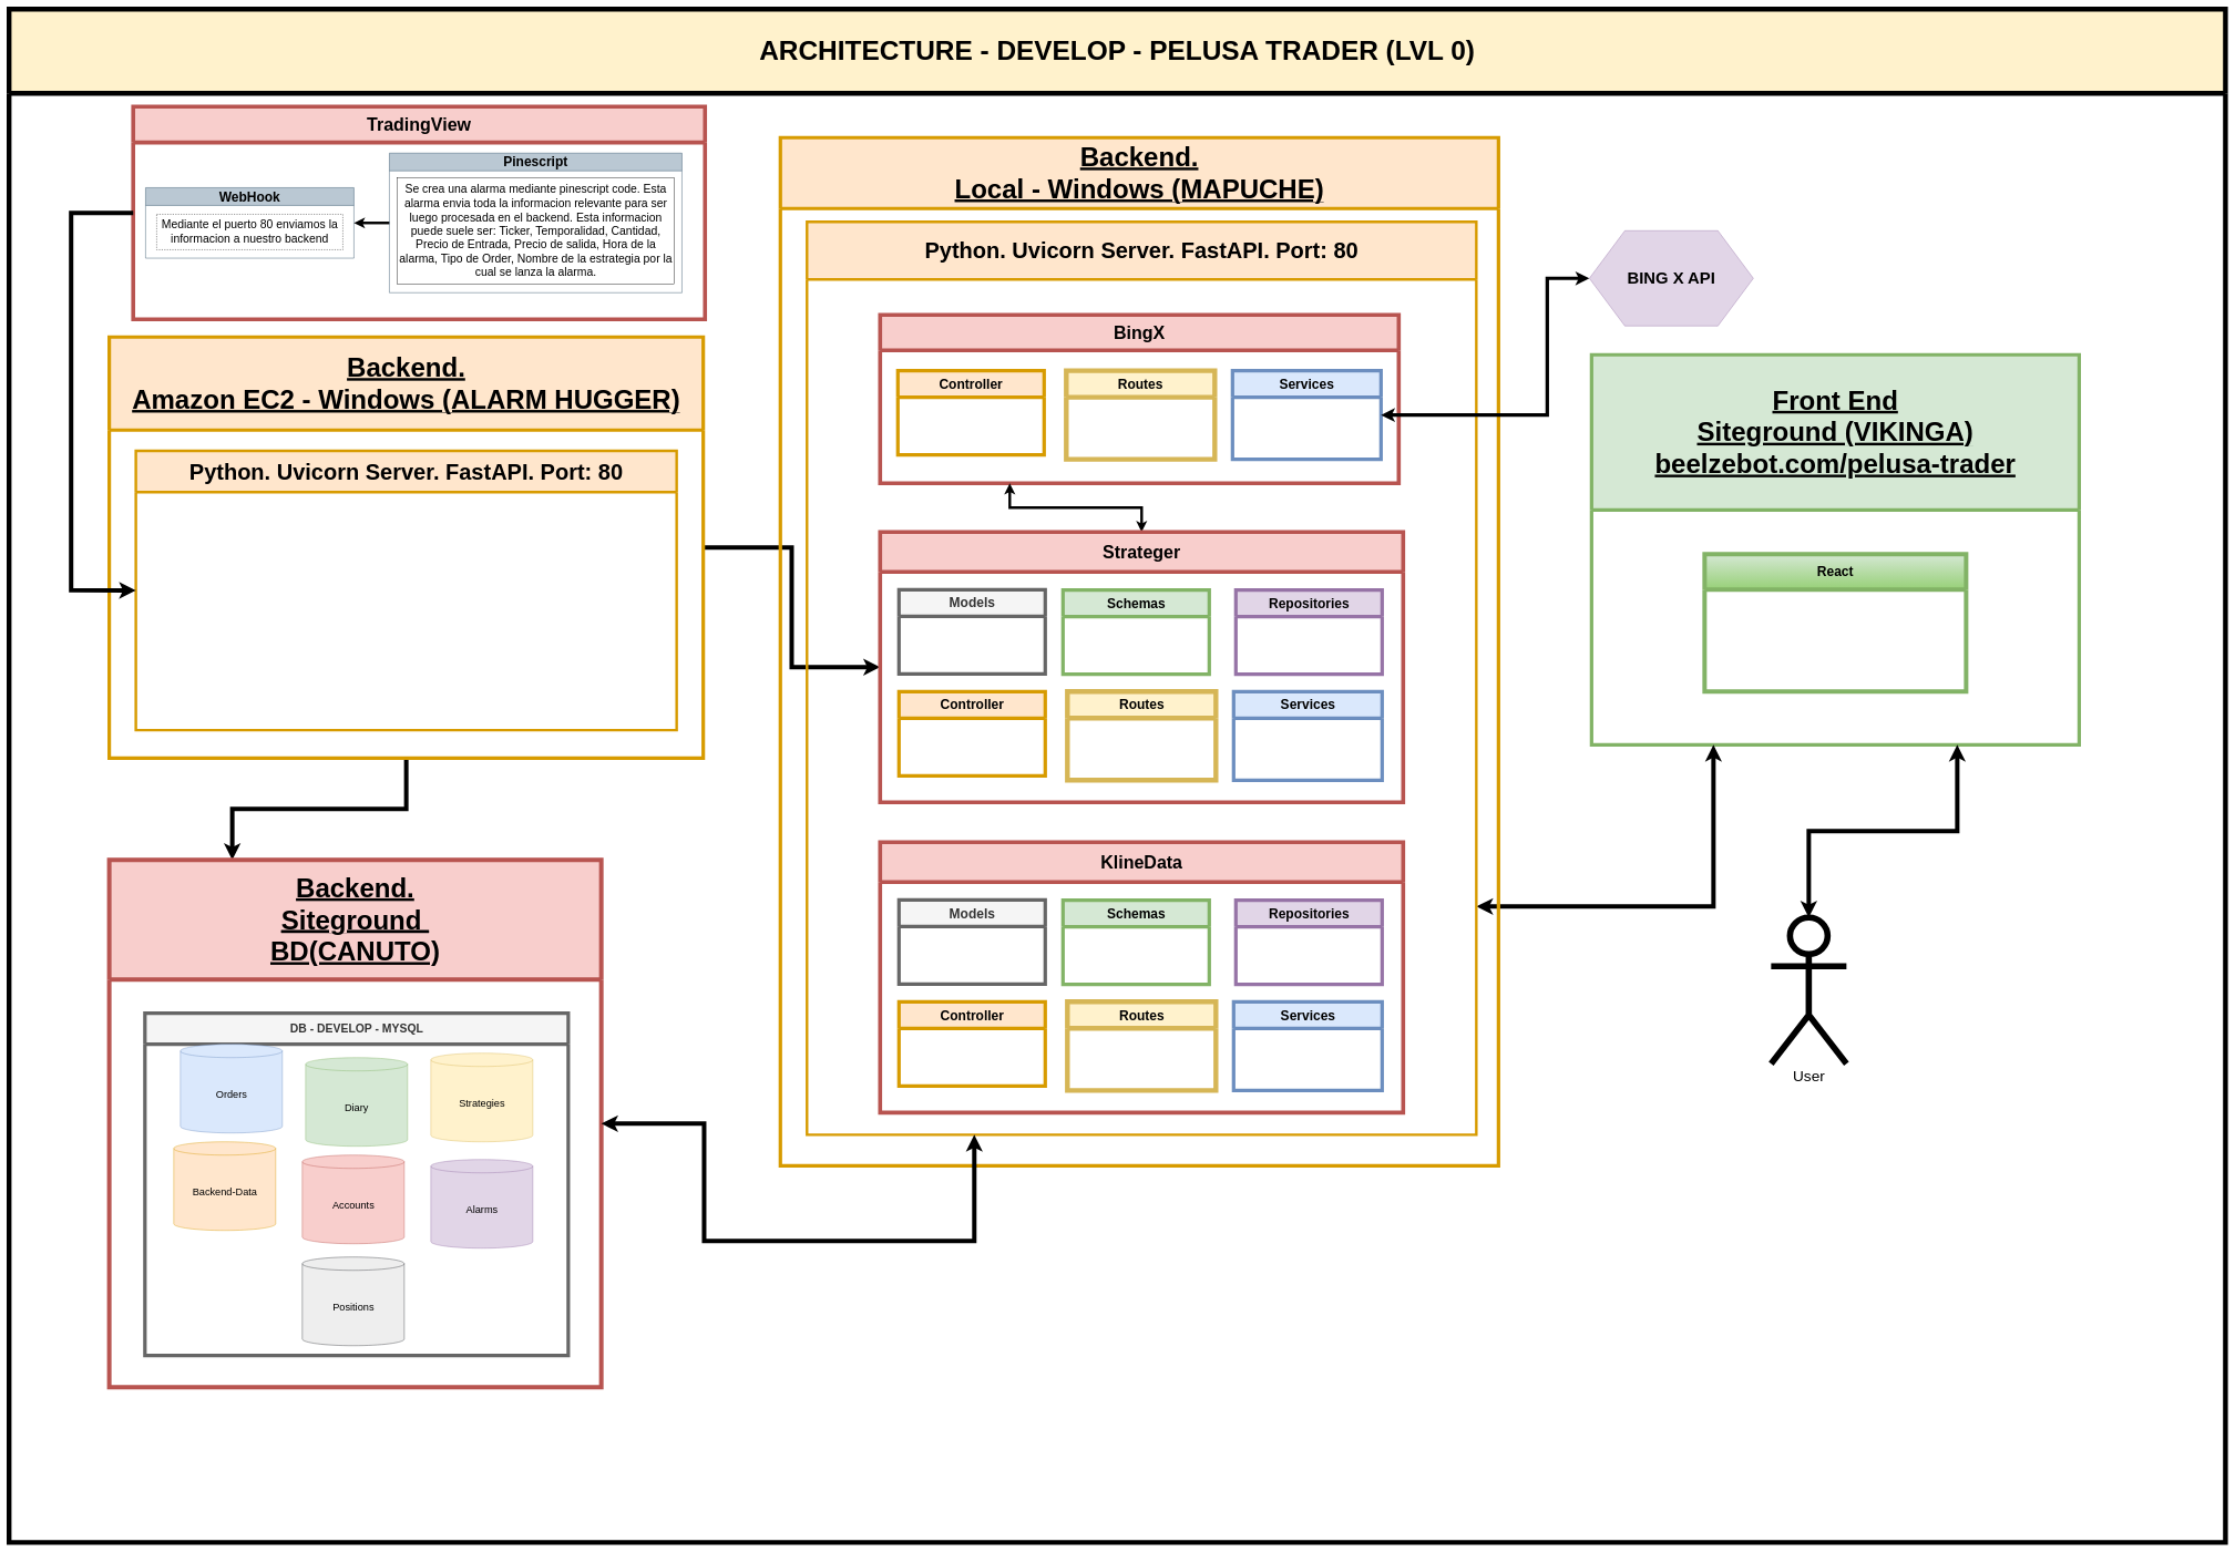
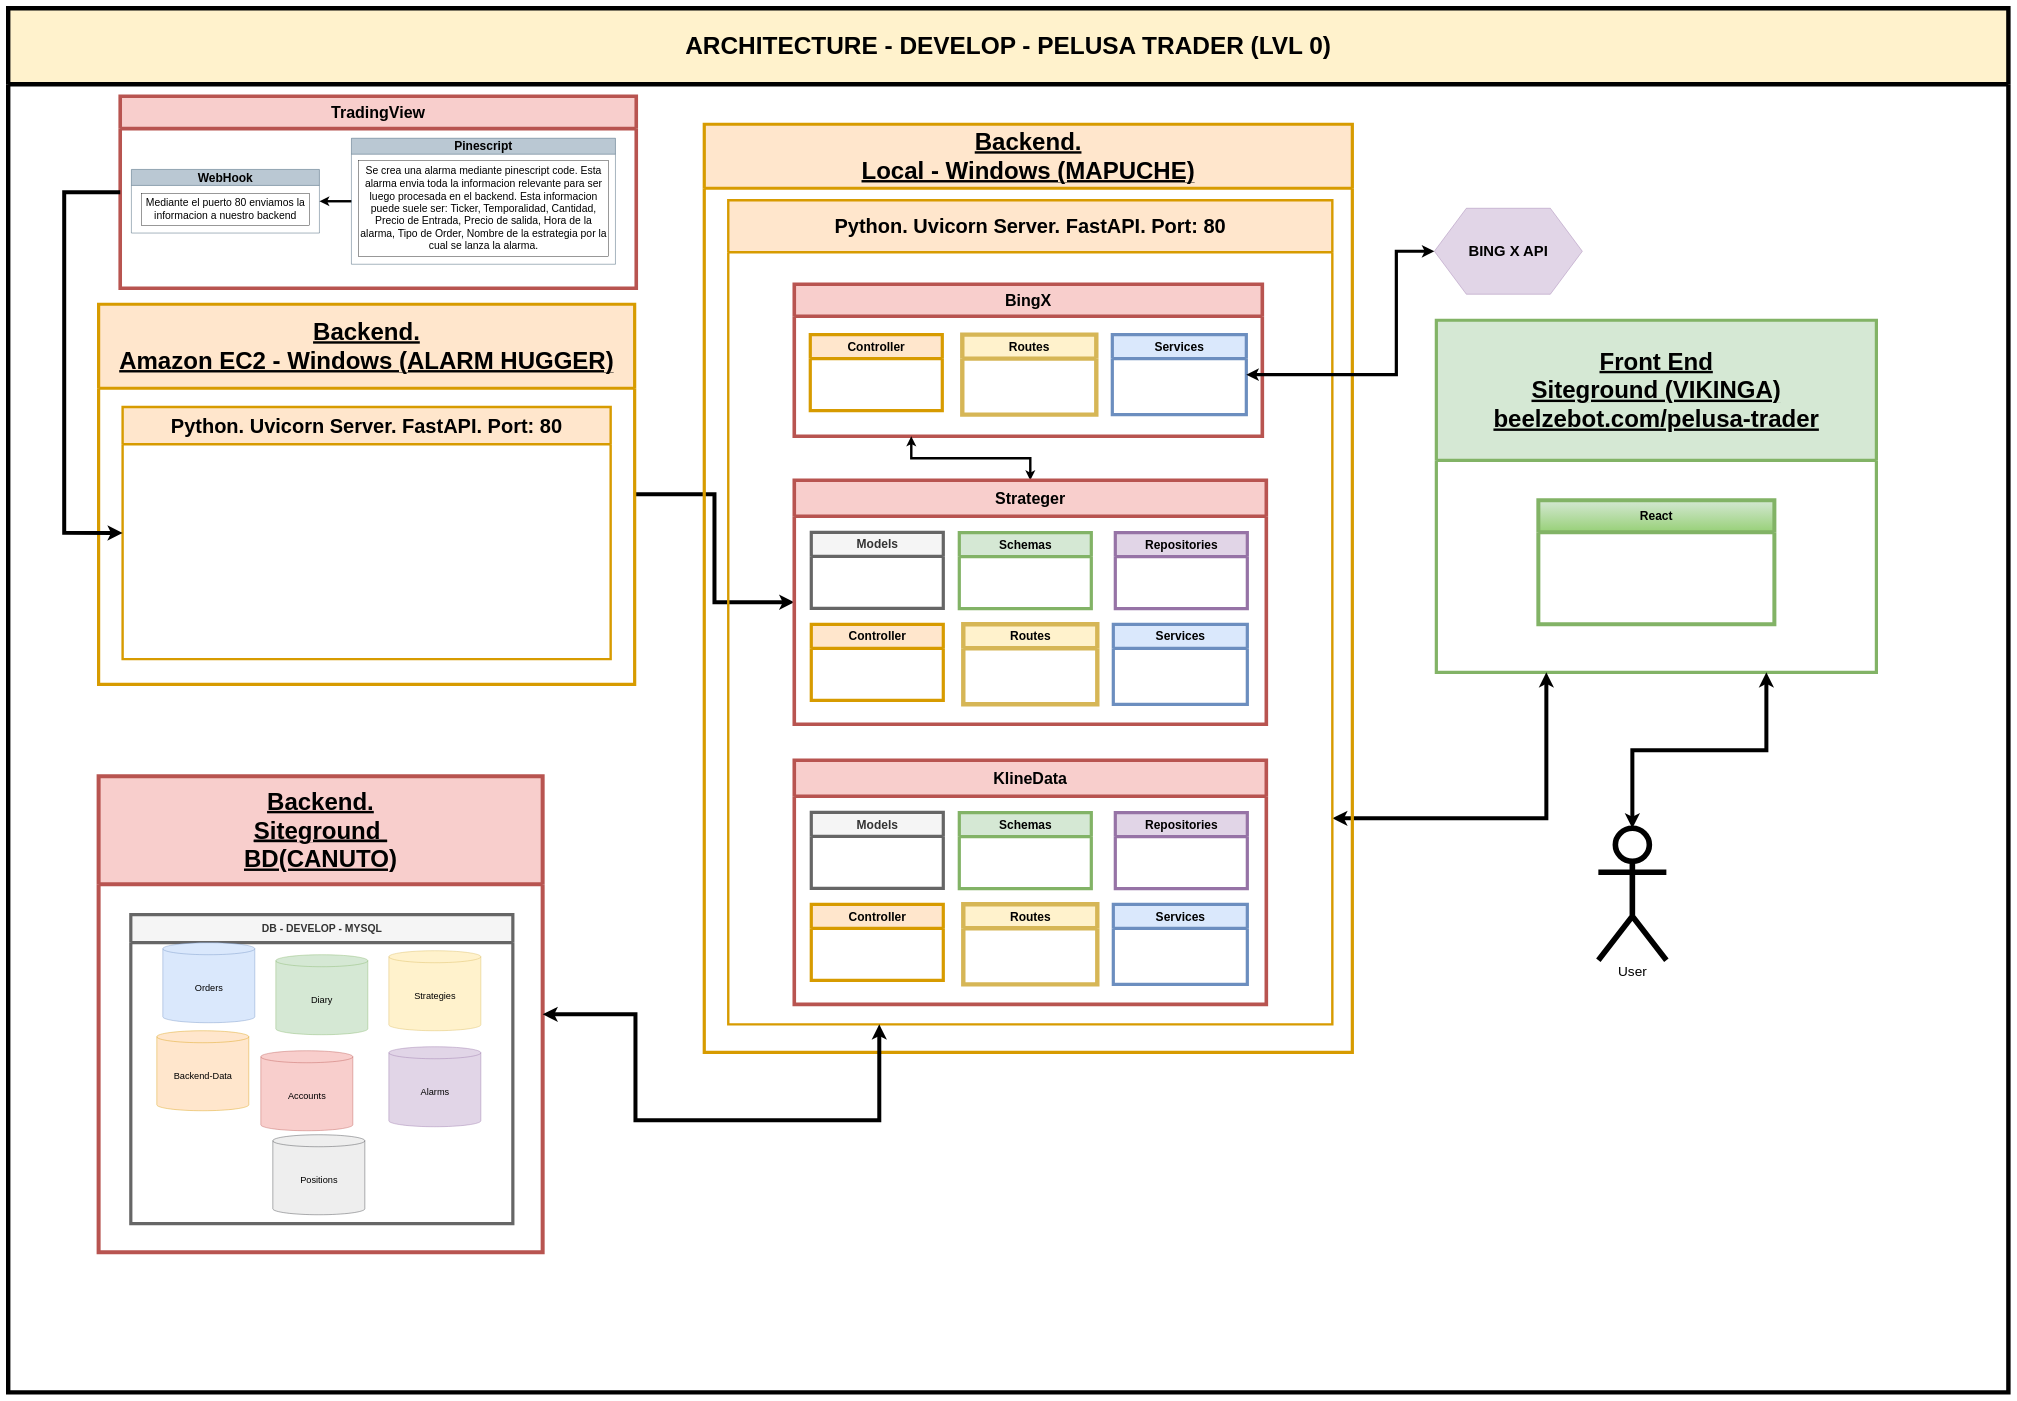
- <mxCell id="5" value="Mediante el puerto 80 enviamos la informacion a nuestro backend" style="rounded=0;whiteSpace=wrap;html=1;fontSize=26;dashed=1;" vertex="1" parent="4"><mxGeometry x="25" y="60" width="420" height="80" as="geometry" /></mxCell>
+ <mxCell id="5" value="Mediante el puerto 80 enviamos la informacion a nuestro backend" style="rounded=0;whiteSpace=wrap;html=1;fontSize=26;" vertex="1" parent="4"><mxGeometry x="25" y="60" width="420" height="80" as="geometry" /></mxCell>
- <mxCell id="10" style="edgeStyle=orthogonalEdgeStyle;rounded=0;orthogonalLoop=1;jettySize=auto;html=1;exitX=0.5;exitY=1;exitDx=0;exitDy=0;entryX=0.25;entryY=0;entryDx=0;entryDy=0;startArrow=none;startFill=0;strokeWidth=10;" edge="1" parent="2" source="11" target="13"><mxGeometry relative="1" as="geometry" /></mxCell>
- <mxCell id="46" value="Accounts" style="shape=cylinder3;whiteSpace=wrap;html=1;boundedLbl=1;backgroundOutline=1;size=15;fillColor=#f8cecc;strokeColor=#b85450;fontSize=23;" vertex="1" parent="44"><mxGeometry x="355" y="320" width="230" height="200" as="geometry" /></mxCell>
+ <mxCell id="46" value="Accounts" style="shape=cylinder3;whiteSpace=wrap;html=1;boundedLbl=1;backgroundOutline=1;size=15;fillColor=#f8cecc;strokeColor=#b85450;fontSize=23;" vertex="1" parent="44"><mxGeometry x="325" y="340" width="230" height="200" as="geometry" /></mxCell>
